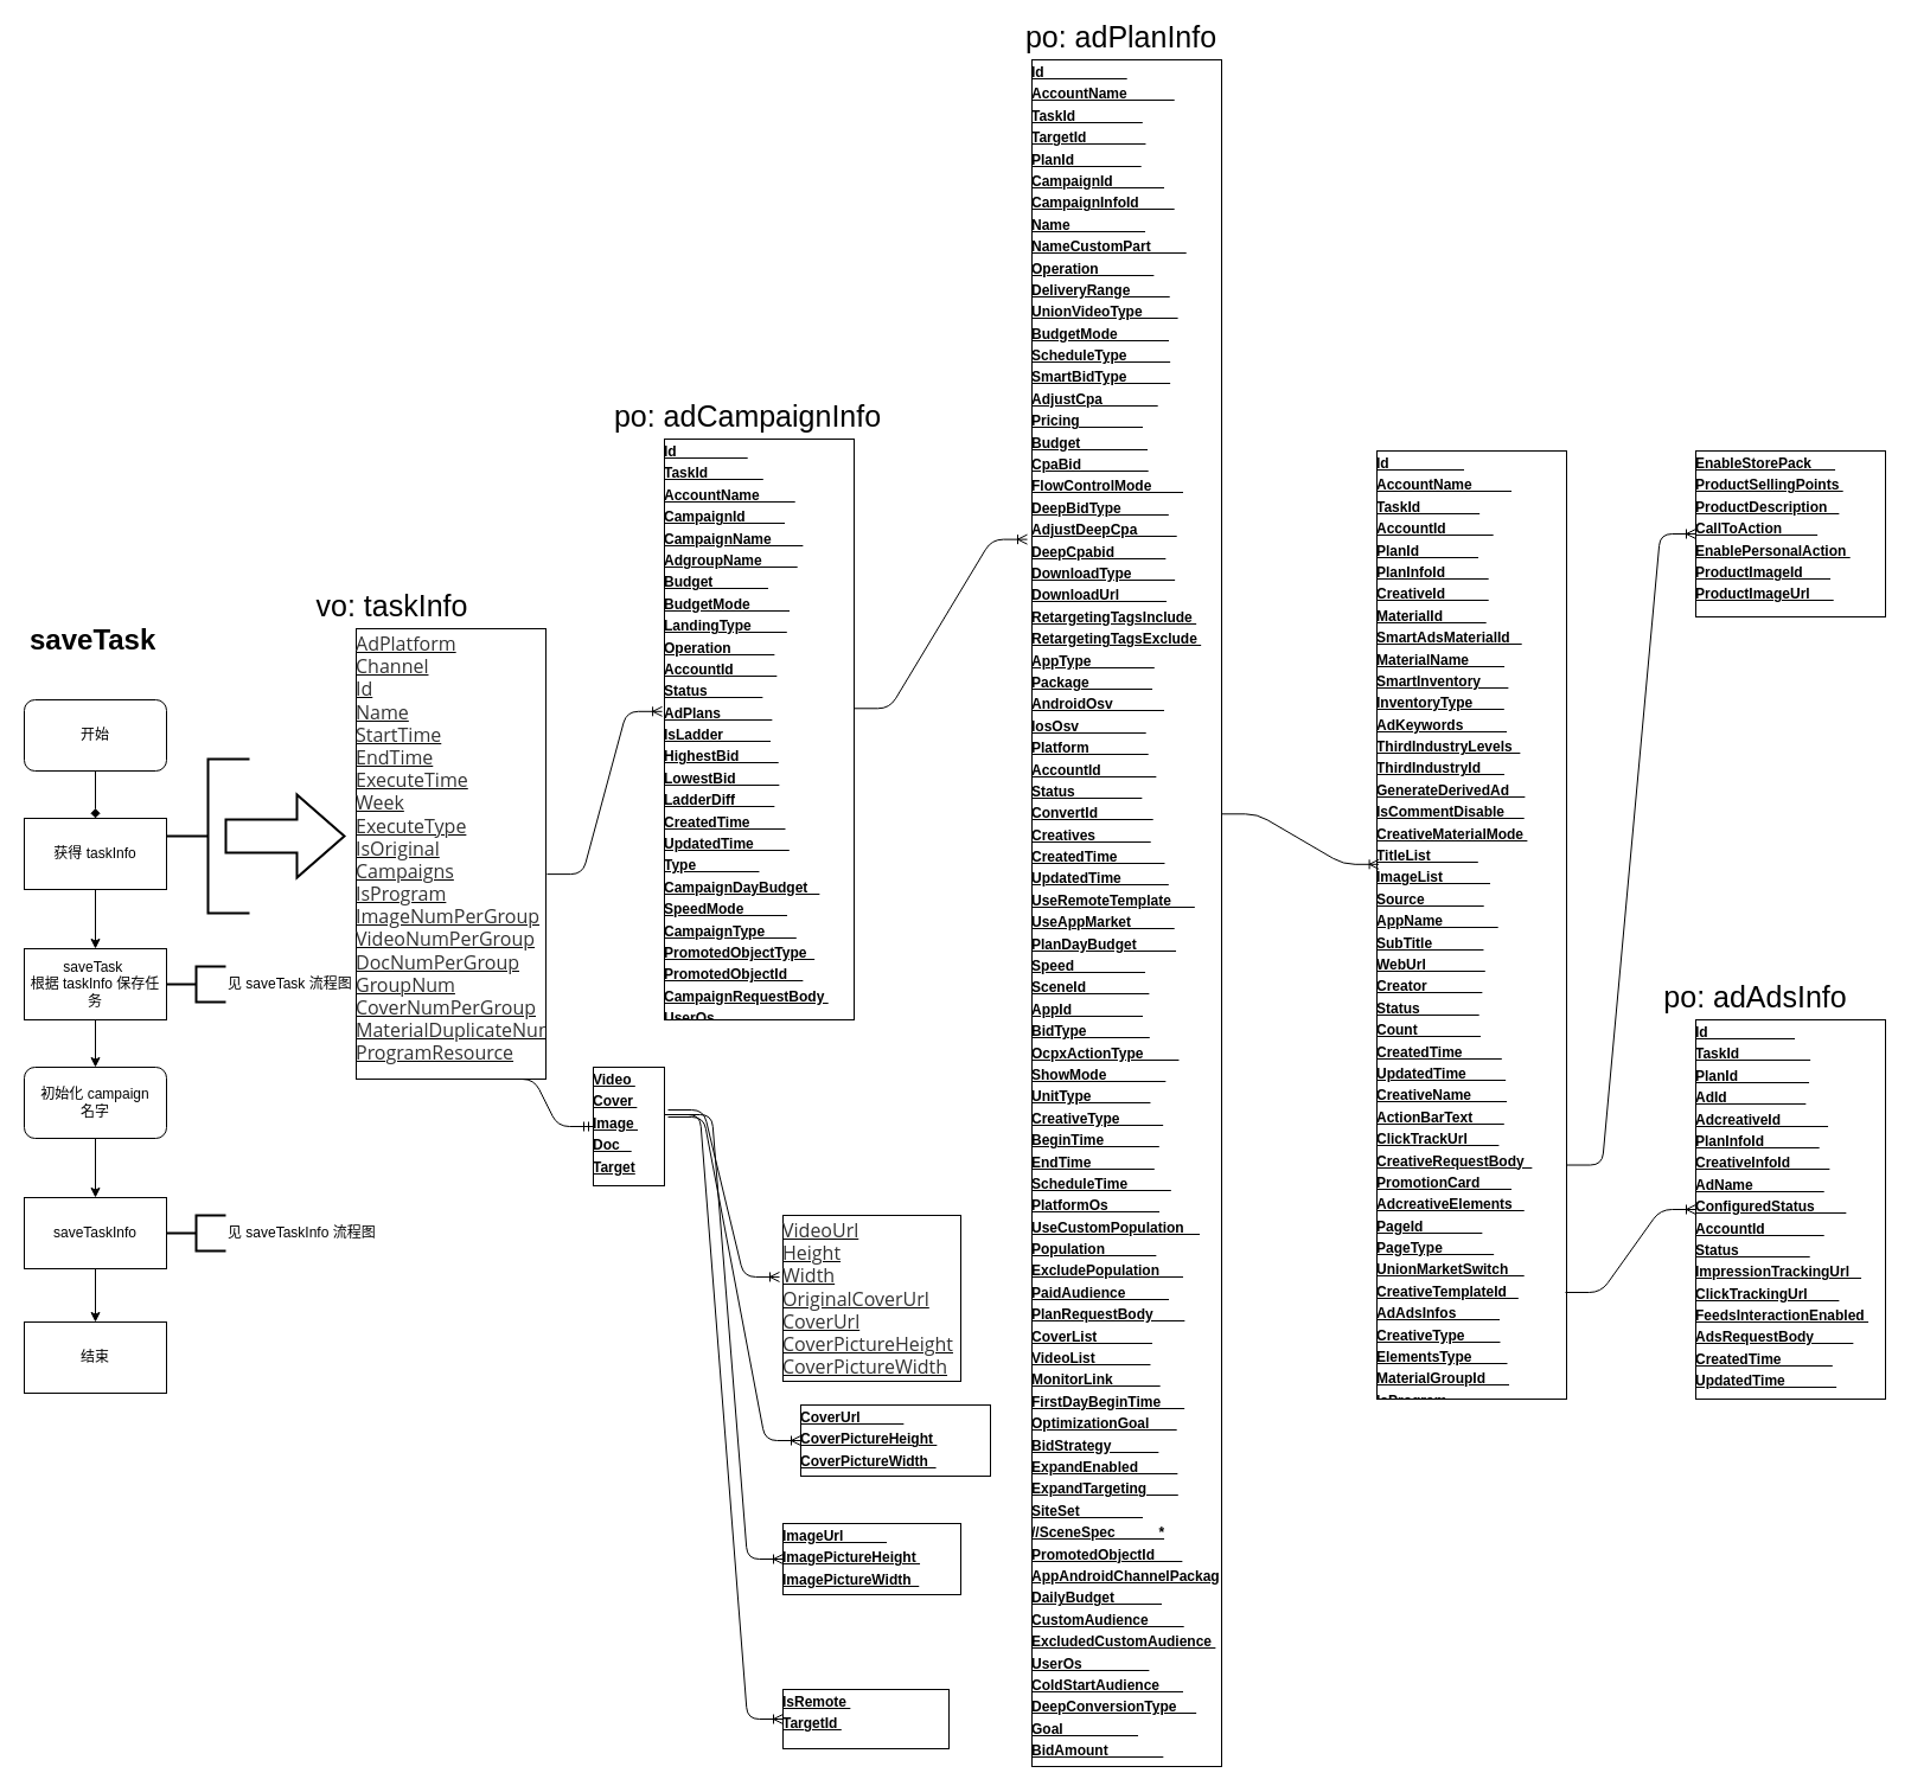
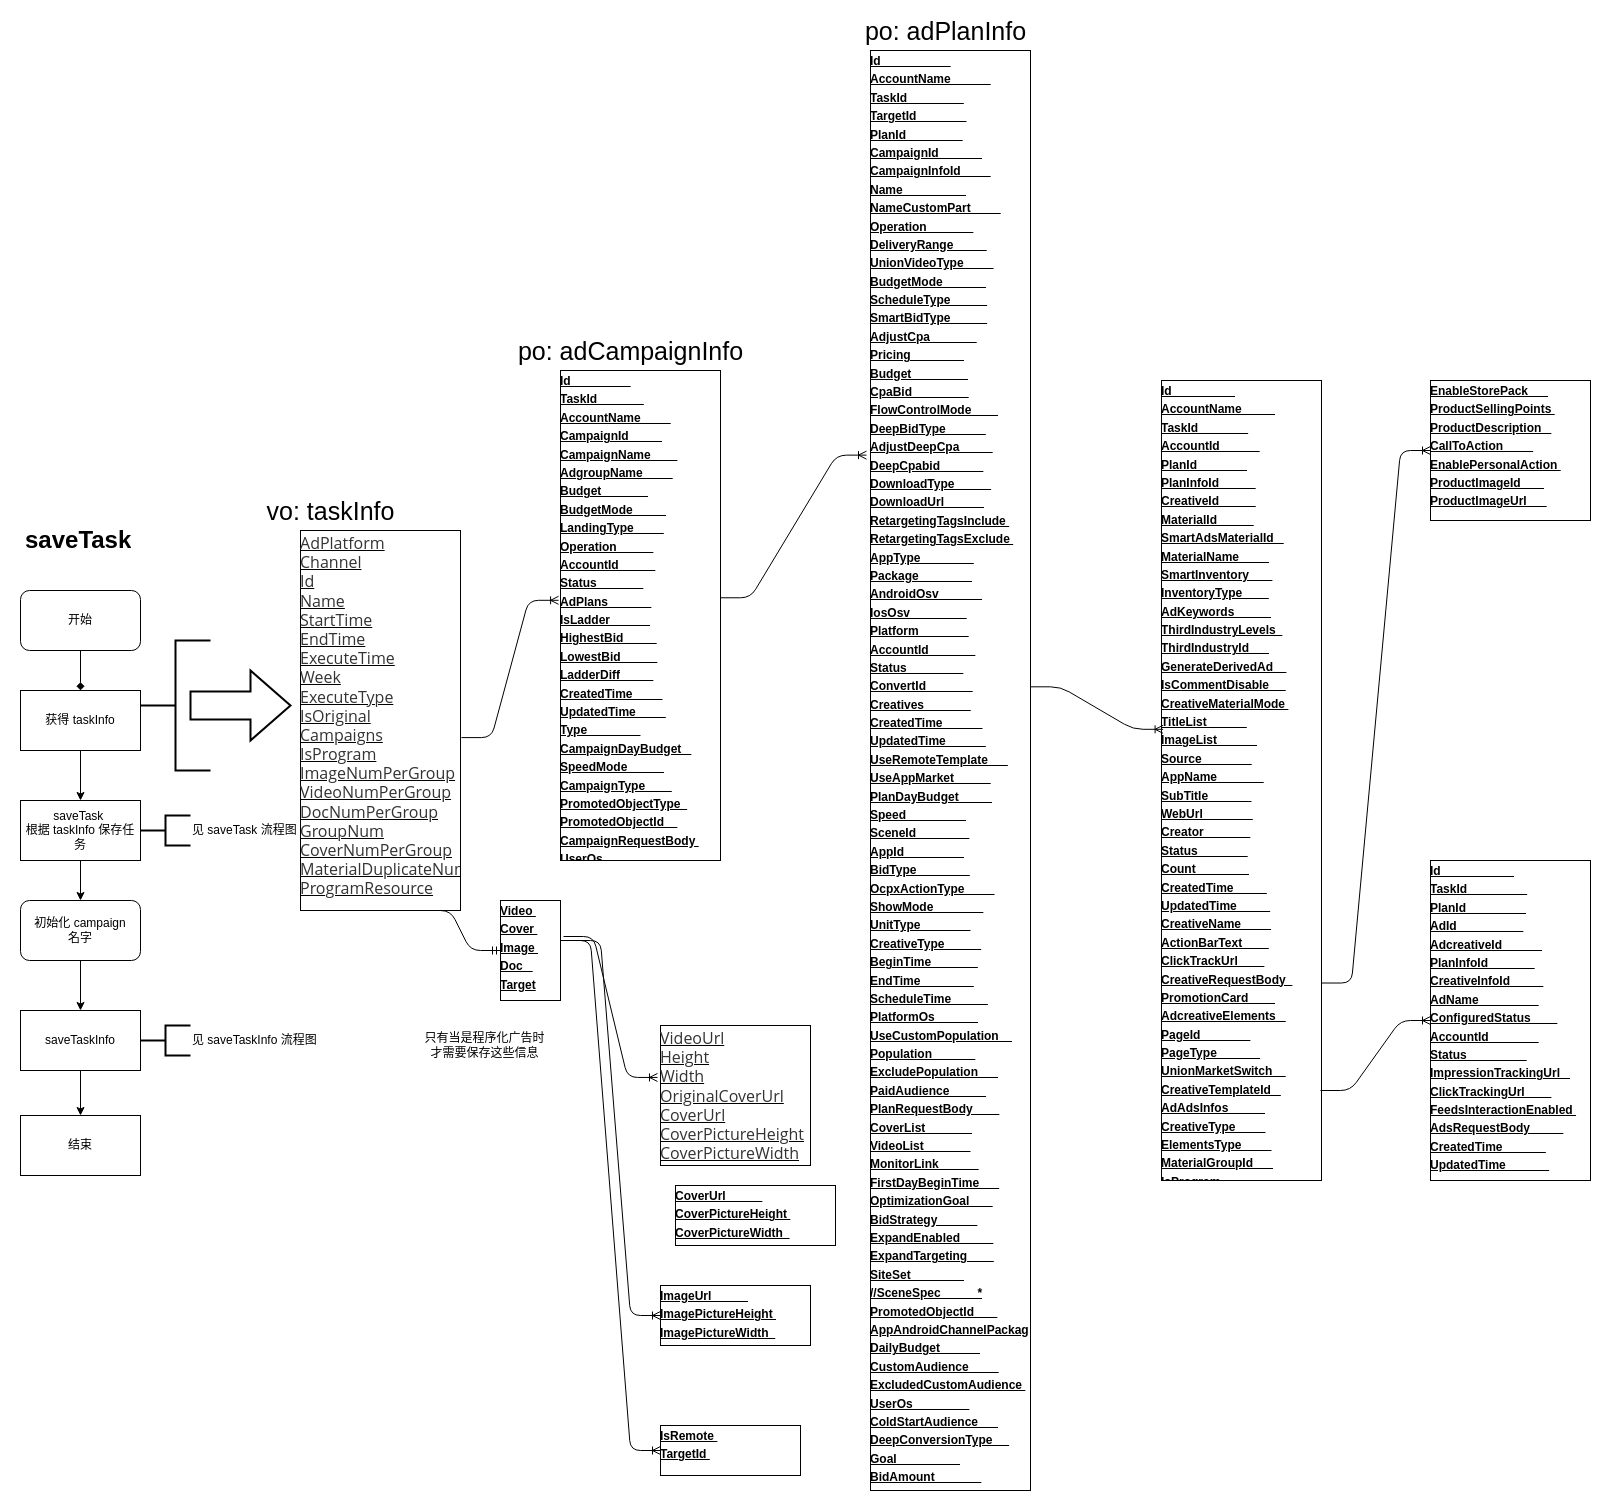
- <mxCell id="40" value="&lt;font style=&quot;font-size: 25px&quot;&gt;po: adAdsInfo&lt;/font&gt;" style="text;html=1;align=center;verticalAlign=middle;resizable=0;points=[];autosize=1;" vertex="1" parent="1"><mxGeometry x="1395" y="830" width="170" height="20" as="geometry" /></mxCell>
+ <mxCell id="43" value="只有当是程序化广告时&lt;br&gt;才需要保存这些信息" style="text;html=1;align=center;verticalAlign=middle;resizable=0;points=[];autosize=1;" vertex="1" parent="1"><mxGeometry x="414" y="1030" width="140" height="30" as="geometry" /></mxCell>
- <mxCell id="22" value="" style="edgeStyle=entityRelationEdgeStyle;fontSize=12;html=1;endArrow=ERoneToMany;entryX=0;entryY=0.5;entryDx=0;entryDy=0;exitX=1.05;exitY=0.42;exitDx=0;exitDy=0;exitPerimeter=0;" edge="1" parent="1" source="17" target="21"><mxGeometry width="100" height="100" relative="1" as="geometry"><mxPoint x="570" y="940" as="sourcePoint" /><mxPoint x="647" y="661.94" as="targetPoint" /></mxGeometry></mxCell>
